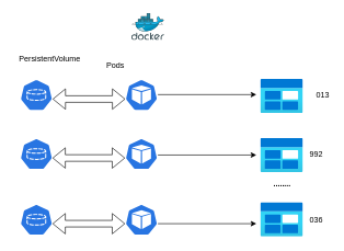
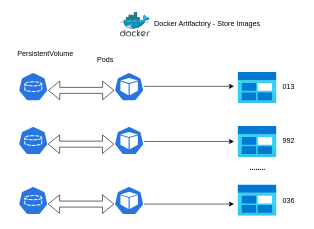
+ <mxCell id="11" value="Docker Artifactory - Store Images" style="text;html=1;align=center;verticalAlign=middle;resizable=0;points=[];autosize=1;strokeColor=none;" vertex="1" parent="1"><mxGeometry x="250" y="30" width="190" height="20" as="geometry" /></mxCell>
- <mxCell id="19" value="013" style="text;html=1;align=center;verticalAlign=middle;resizable=0;points=[];autosize=1;strokeColor=none;" vertex="1" parent="1"><mxGeometry x="471.43" y="134" width="40" height="20" as="geometry" /></mxCell>
+ <mxCell id="19" value="013" style="text;html=1;align=center;verticalAlign=middle;resizable=0;points=[];autosize=1;strokeColor=none;" vertex="1" parent="1"><mxGeometry x="461.43" y="134" width="40" height="20" as="geometry" /></mxCell>
